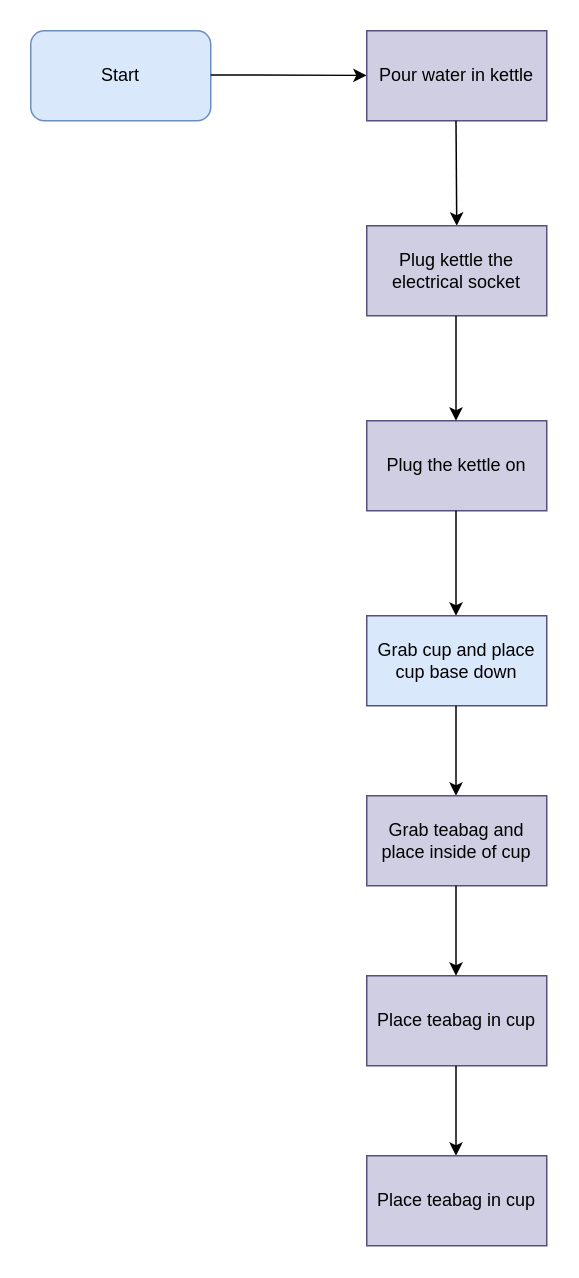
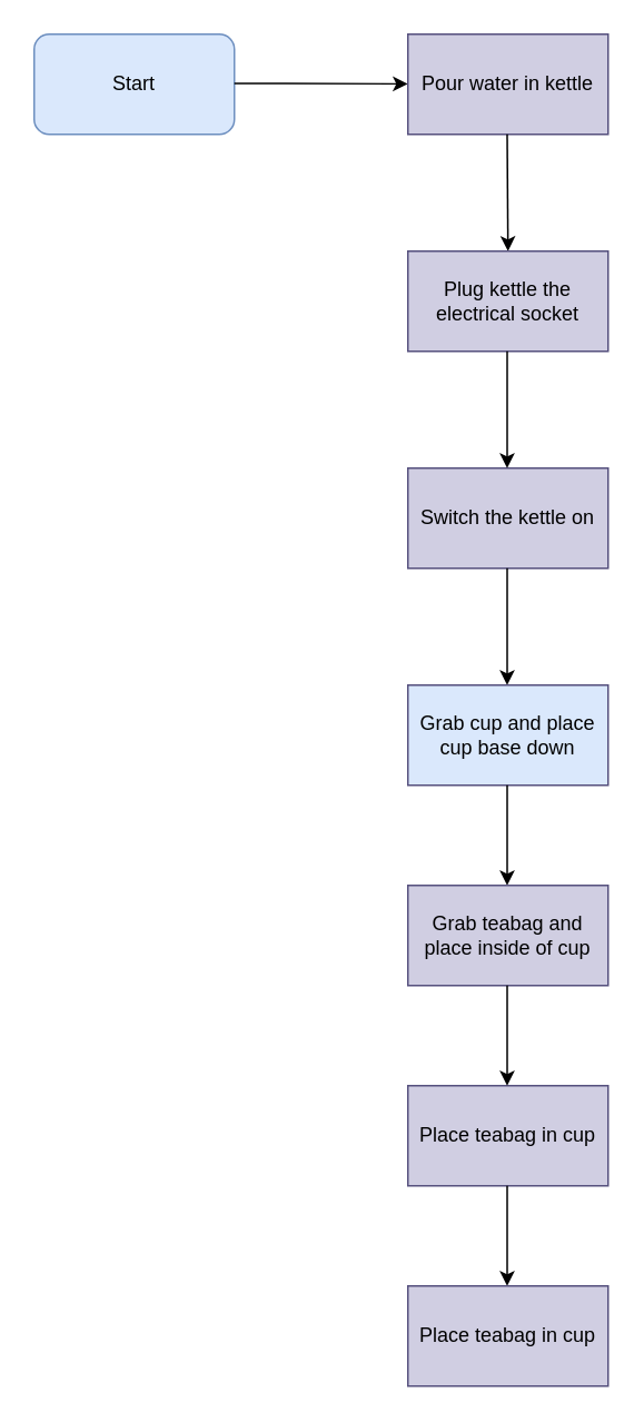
- <mxCell id="7" value="Plug the kettle on" style="rounded=0;whiteSpace=wrap;html=1;fillColor=#d0cee2;strokeColor=#56517e;" parent="1" vertex="1"><mxGeometry x="244" y="280" width="120" height="60" as="geometry" /></mxCell>
+ <mxCell id="7" value="Switch the kettle on" style="rounded=0;whiteSpace=wrap;html=1;fillColor=#d0cee2;strokeColor=#56517e;" parent="1" vertex="1"><mxGeometry x="244" y="280" width="120" height="60" as="geometry" /></mxCell>
